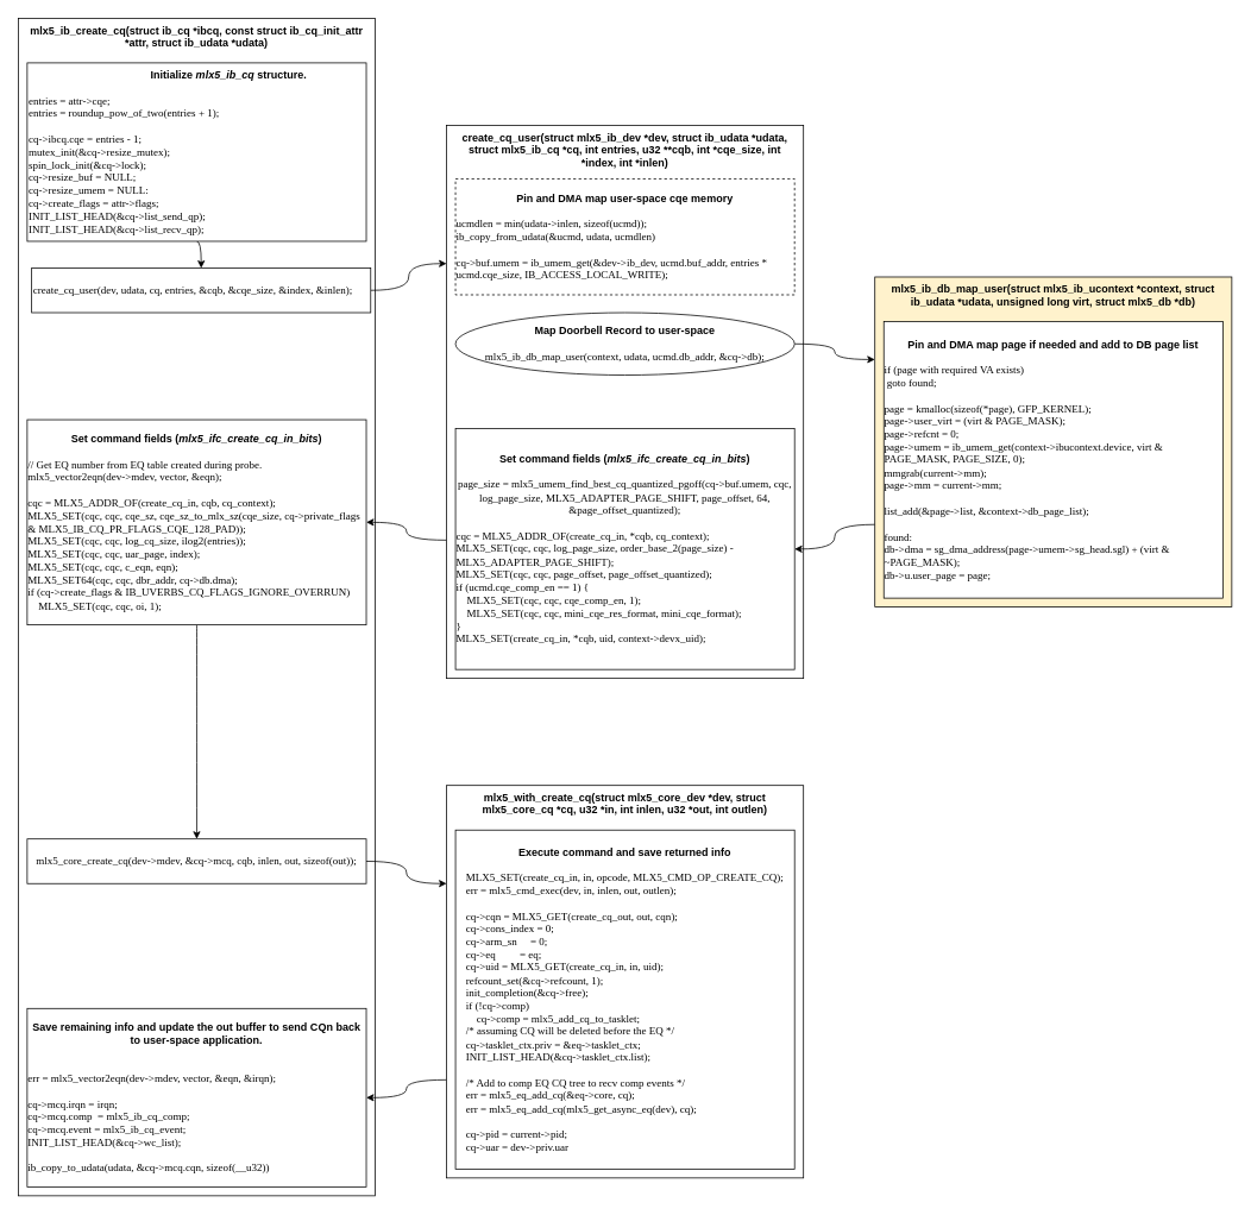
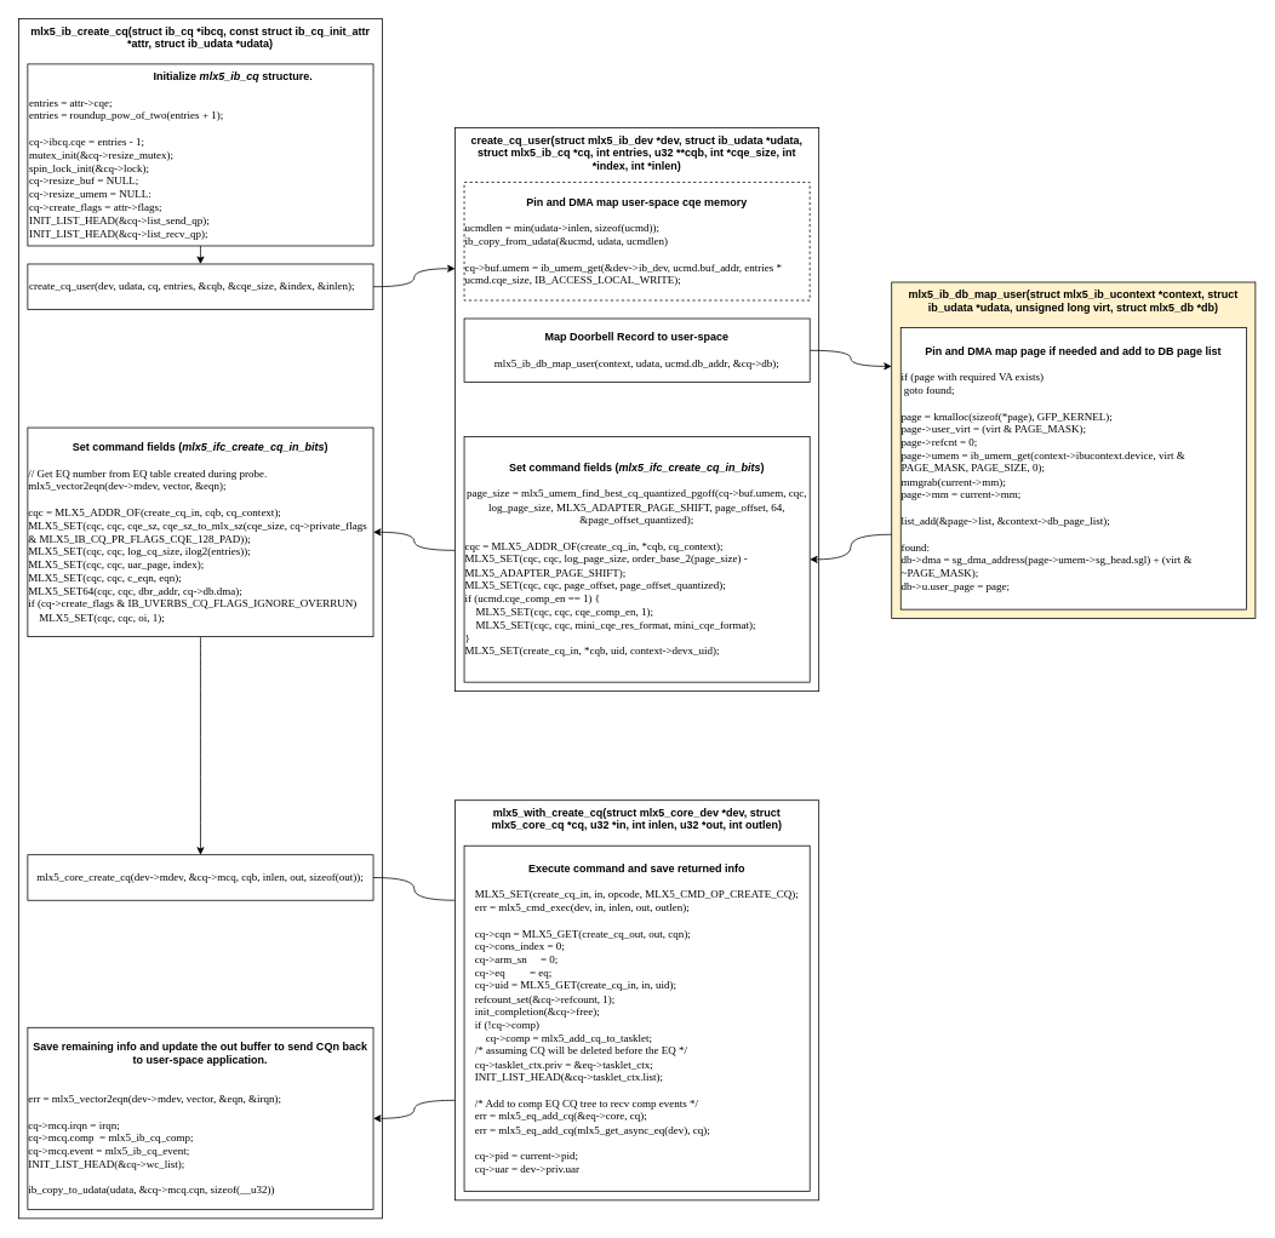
- <mxCell id="8" value="&lt;div align=&quot;left&quot;&gt;&lt;font data-font-src=&quot;https://fonts.googleapis.com/css?family=Consolas&quot; face=&quot;Consolas&quot;&gt;create_cq_user(dev, udata, cq, entries, &amp;amp;cqb, &amp;amp;cqe_size, &amp;amp;index, &amp;amp;inlen);&lt;/font&gt;&lt;/div&gt;" style="rounded=0;whiteSpace=wrap;html=1;align=left;" parent="1" vertex="1"><mxGeometry x="35" y="300" width="380" height="50" as="geometry" /></mxCell>
+ <mxCell id="8" value="&lt;div align=&quot;left&quot;&gt;&lt;font data-font-src=&quot;https://fonts.googleapis.com/css?family=Consolas&quot; face=&quot;Consolas&quot;&gt;create_cq_user(dev, udata, cq, entries, &amp;amp;cqb, &amp;amp;cqe_size, &amp;amp;index, &amp;amp;inlen);&lt;/font&gt;&lt;/div&gt;" style="rounded=0;whiteSpace=wrap;html=1;align=left;" parent="1" vertex="1"><mxGeometry x="30" y="290" width="380" height="50" as="geometry" /></mxCell>
- <mxCell id="11" value="&lt;div&gt;&lt;b&gt;Map Doorbell Record to user-space&lt;/b&gt;&lt;/div&gt;&lt;div&gt;&lt;br&gt;&lt;/div&gt;&lt;div align=&quot;left&quot;&gt;&lt;font data-font-src=&quot;https://fonts.googleapis.com/css?family=Consolas&quot; face=&quot;Consolas&quot;&gt;mlx5_ib_db_map_user(context, udata, ucmd.db_addr, &amp;amp;cq-&amp;gt;db);&lt;/font&gt;&lt;br&gt;&lt;/div&gt;" style="ellipse;whiteSpace=wrap;html=1;" parent="1" vertex="1"><mxGeometry x="510" y="350" width="380" height="70" as="geometry" /></mxCell>
+ <mxCell id="11" value="&lt;div&gt;&lt;b&gt;Map Doorbell Record to user-space&lt;/b&gt;&lt;/div&gt;&lt;div&gt;&lt;br&gt;&lt;/div&gt;&lt;div align=&quot;left&quot;&gt;&lt;font data-font-src=&quot;https://fonts.googleapis.com/css?family=Consolas&quot; face=&quot;Consolas&quot;&gt;mlx5_ib_db_map_user(context, udata, ucmd.db_addr, &amp;amp;cq-&amp;gt;db);&lt;/font&gt;&lt;br&gt;&lt;/div&gt;" style="rounded=0;whiteSpace=wrap;html=1;" parent="1" vertex="1"><mxGeometry x="510" y="350" width="380" height="70" as="geometry" /></mxCell>
- <mxCell id="18" style="edgeStyle=orthogonalEdgeStyle;curved=1;rounded=0;orthogonalLoop=1;jettySize=auto;html=1;exitX=1;exitY=0.5;exitDx=0;exitDy=0;entryX=0;entryY=0.25;entryDx=0;entryDy=0;fontFamily=Consolas;fontSource=https%3A%2F%2Ffonts.googleapis.com%2Fcss%3Ffamily%3DConsolas;" parent="1" source="19" target="21" edge="1"><mxGeometry relative="1" as="geometry" /></mxCell>
+ <mxCell id="18" style="edgeStyle=orthogonalEdgeStyle;curved=1;rounded=0;orthogonalLoop=1;jettySize=auto;html=1;exitX=1;exitY=0.5;exitDx=0;exitDy=0;entryX=0;entryY=0.25;entryDx=0;entryDy=0;fontFamily=Consolas;fontSource=https%3A%2F%2Ffonts.googleapis.com%2Fcss%3Ffamily%3DConsolas;endArrow=none;" parent="1" source="19" target="21" edge="1"><mxGeometry relative="1" as="geometry" /></mxCell>
